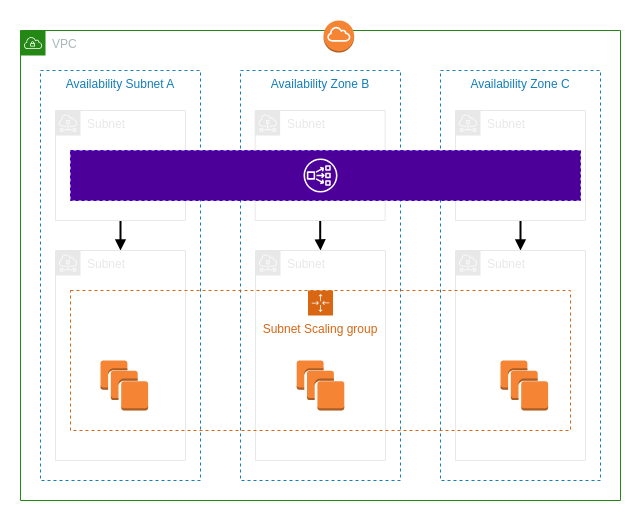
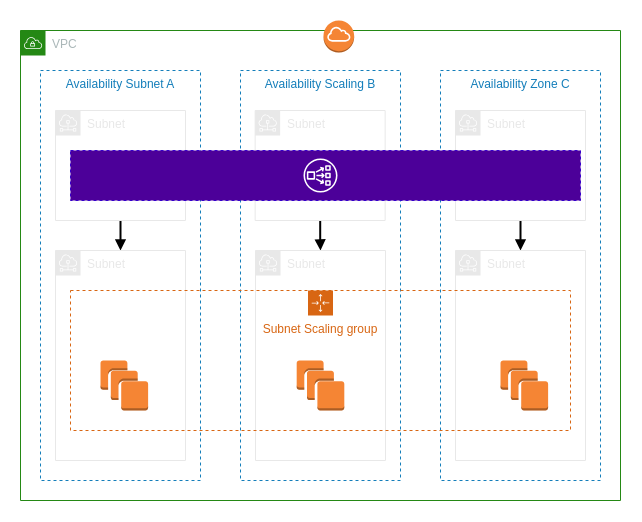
- <mxCell id="5" value="Availability Zone B" style="fillColor=none;strokeColor=#147EBA;dashed=1;verticalAlign=top;fontStyle=0;fontColor=#147EBA;whiteSpace=wrap;html=1;" parent="1" vertex="1"><mxGeometry x="240" y="70" width="160" height="410" as="geometry" /></mxCell>
+ <mxCell id="5" value="Availability Scaling B" style="fillColor=none;strokeColor=#147EBA;dashed=1;verticalAlign=top;fontStyle=0;fontColor=#147EBA;whiteSpace=wrap;html=1;" parent="1" vertex="1"><mxGeometry x="240" y="70" width="160" height="410" as="geometry" /></mxCell>
